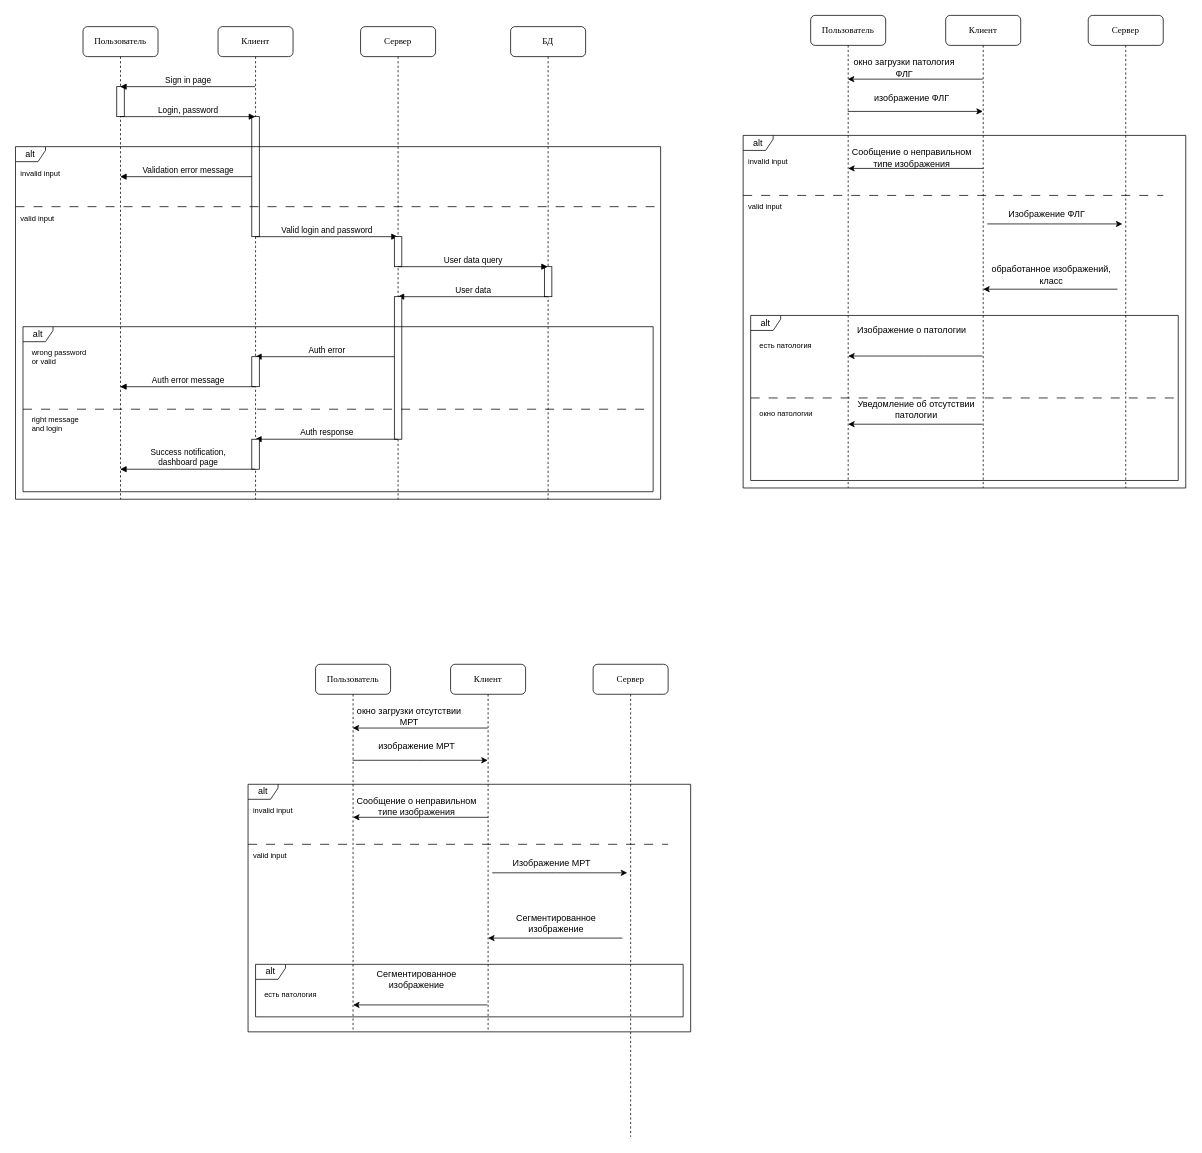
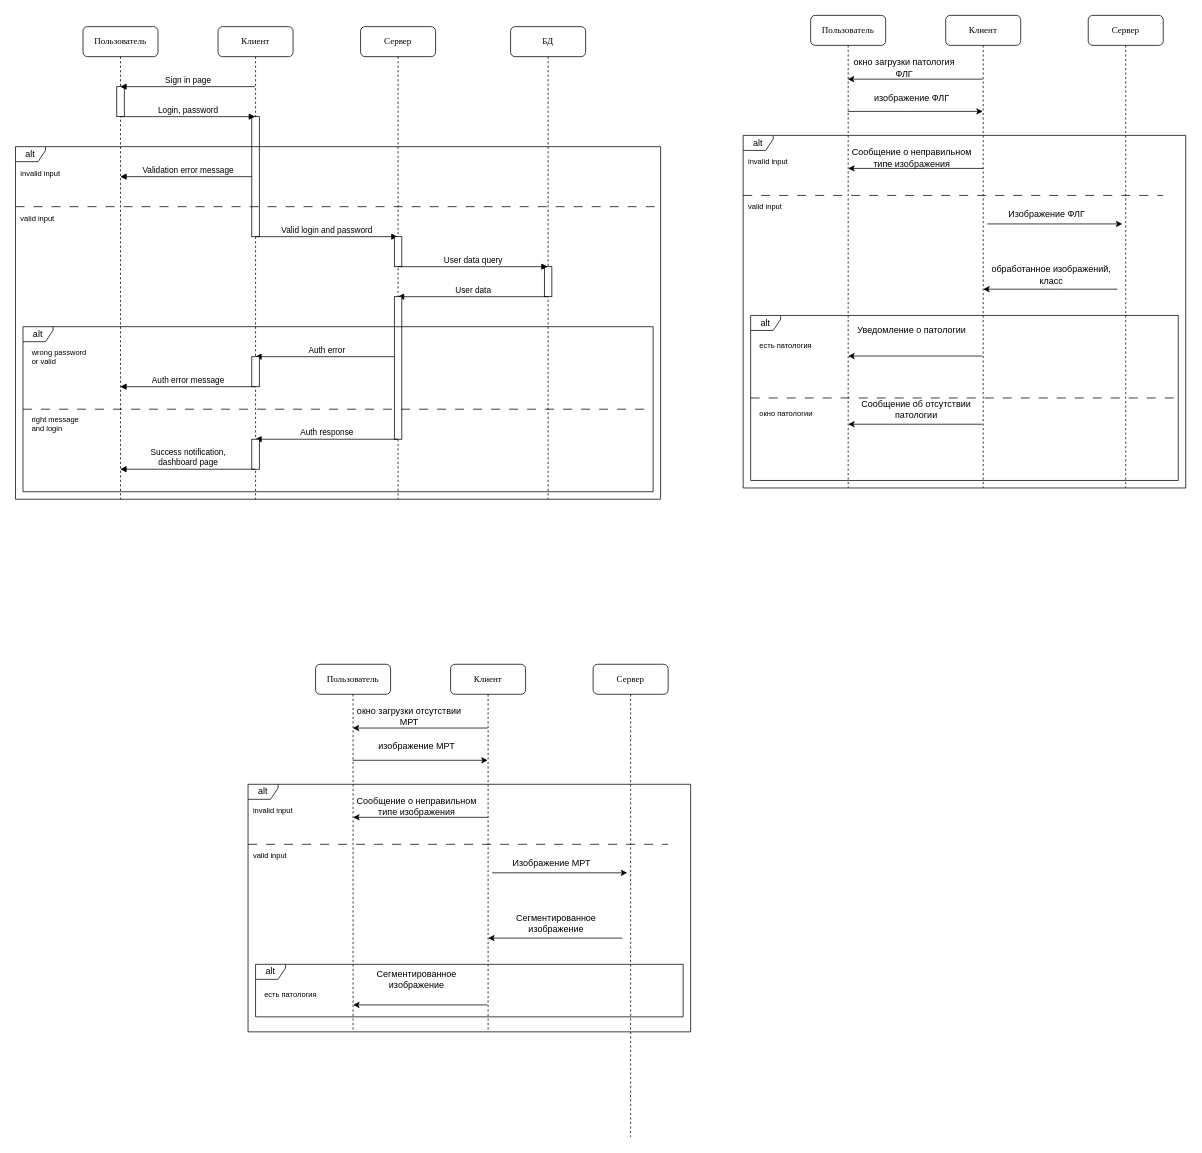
- <mxCell id="54" value="Изображение о патологии" style="text;html=1;align=center;verticalAlign=middle;whiteSpace=wrap;rounded=0;" vertex="1" parent="1"><mxGeometry x="1130" y="425" width="170" height="30" as="geometry" /></mxCell>
+ <mxCell id="54" value="Уведомление о патологии" style="text;html=1;align=center;verticalAlign=middle;whiteSpace=wrap;rounded=0;" vertex="1" parent="1"><mxGeometry x="1130" y="425" width="170" height="30" as="geometry" /></mxCell>
- <mxCell id="55" value="Уведомление об отсутствии патологии" style="text;html=1;align=center;verticalAlign=middle;whiteSpace=wrap;rounded=0;" vertex="1" parent="1"><mxGeometry x="1136" y="530" width="170" height="30" as="geometry" /></mxCell>
+ <mxCell id="55" value="Сообщение об отсутствии патологии" style="text;html=1;align=center;verticalAlign=middle;whiteSpace=wrap;rounded=0;" vertex="1" parent="1"><mxGeometry x="1136" y="530" width="170" height="30" as="geometry" /></mxCell>
